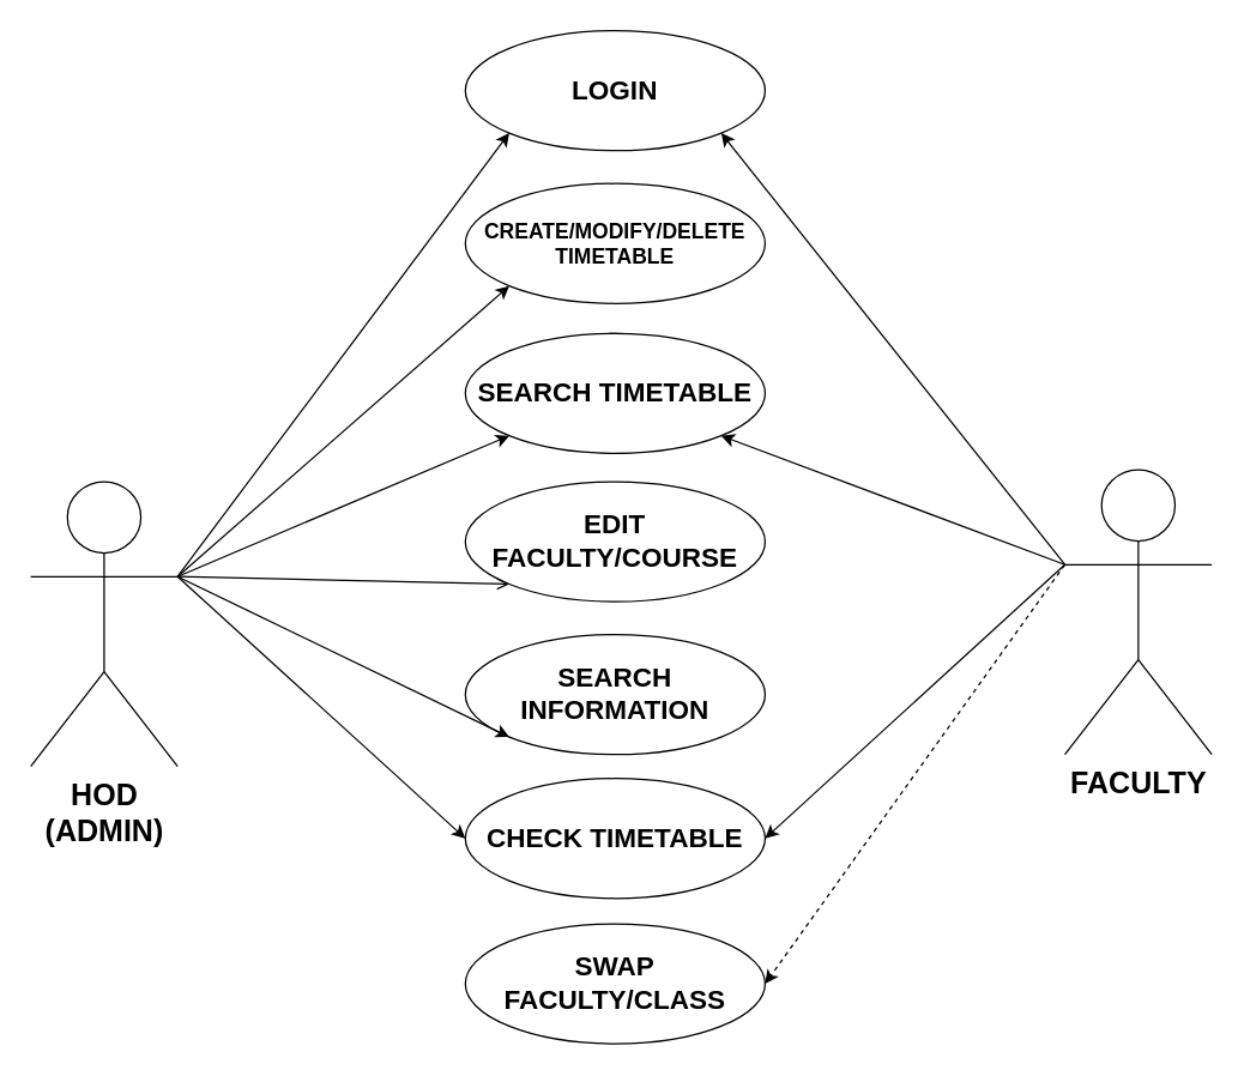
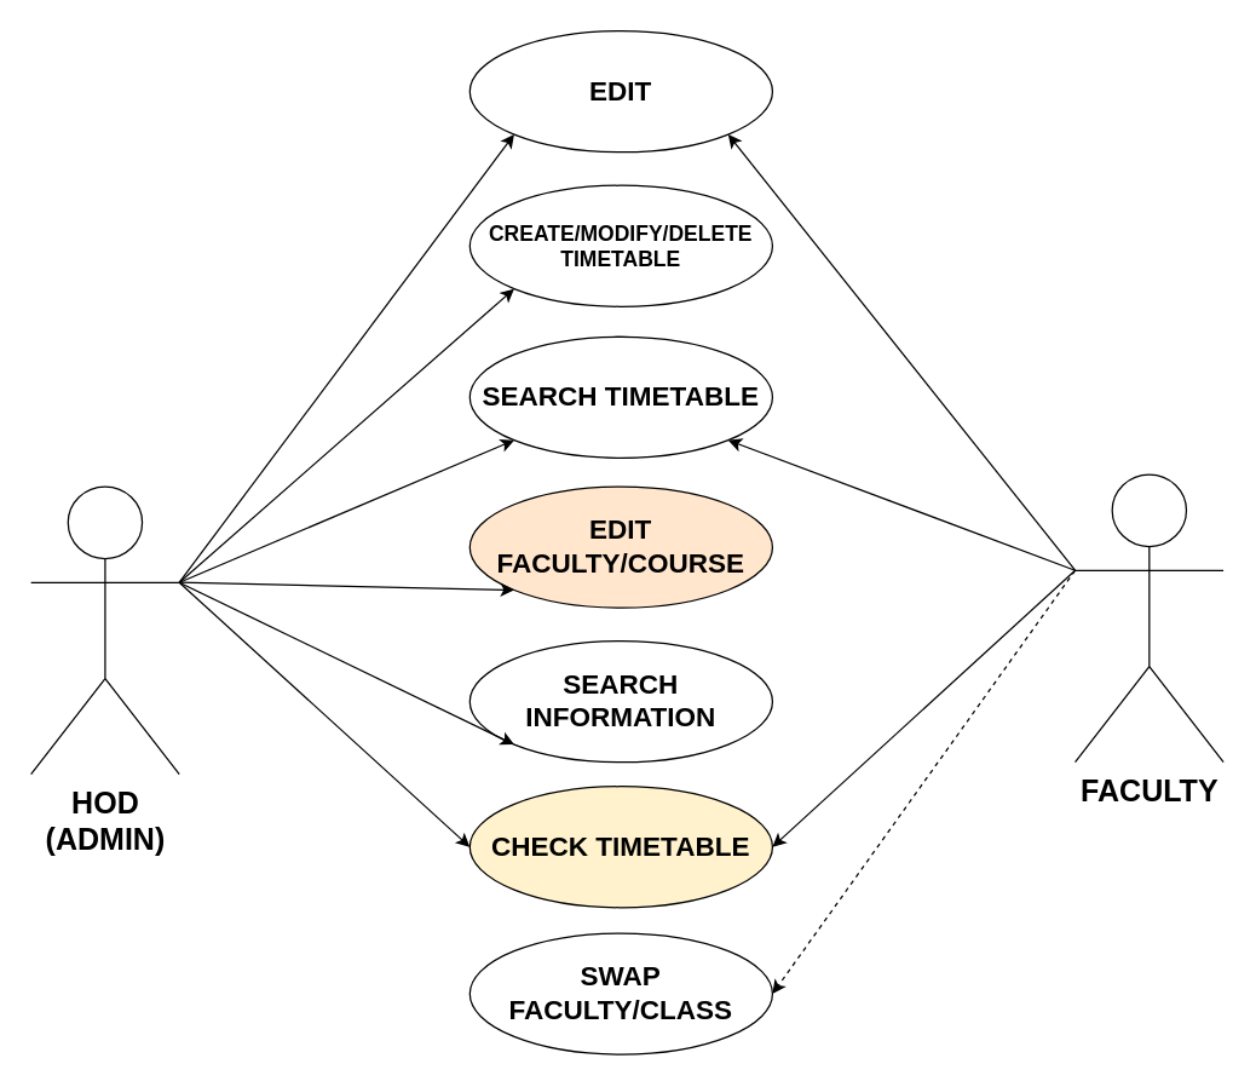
- <mxCell id="9" value="&lt;font style=&quot;font-size: 18px;&quot;&gt;&lt;b&gt;LOGIN&lt;/b&gt;&lt;/font&gt;" style="ellipse;whiteSpace=wrap;html=1;" vertex="1" parent="1"><mxGeometry x="310" y="20" width="200" height="80" as="geometry" /></mxCell>
+ <mxCell id="9" value="&lt;font style=&quot;font-size: 18px;&quot;&gt;&lt;b&gt;EDIT&lt;/b&gt;&lt;/font&gt;" style="ellipse;whiteSpace=wrap;html=1;" vertex="1" parent="1"><mxGeometry x="310" y="20" width="200" height="80" as="geometry" /></mxCell>
- <mxCell id="7" value="&lt;font style=&quot;font-size: 18px;&quot;&gt;&lt;b style=&quot;&quot;&gt;EDIT FACULTY/COURSE&lt;/b&gt;&lt;/font&gt;" style="ellipse;whiteSpace=wrap;html=1;" vertex="1" parent="1"><mxGeometry x="310" y="321" width="200" height="80" as="geometry" /></mxCell>
+ <mxCell id="7" value="&lt;font style=&quot;font-size: 18px;&quot;&gt;&lt;b style=&quot;&quot;&gt;EDIT FACULTY/COURSE&lt;/b&gt;&lt;/font&gt;" style="ellipse;whiteSpace=wrap;html=1;fillColor=#ffe6cc;" vertex="1" parent="1"><mxGeometry x="310" y="321" width="200" height="80" as="geometry" /></mxCell>
- <mxCell id="15" value="" style="endArrow=open;html=1;rounded=0;exitX=1;exitY=0.333;exitDx=0;exitDy=0;exitPerimeter=0;entryX=0;entryY=1;entryDx=0;entryDy=0;" edge="1" parent="1" source="10" target="7"><mxGeometry width="50" height="50" relative="1" as="geometry"><mxPoint x="310" y="342" as="sourcePoint" /><mxPoint x="360" y="292" as="targetPoint" /></mxGeometry></mxCell>
+ <mxCell id="15" value="" style="endArrow=classic;html=1;rounded=0;exitX=1;exitY=0.333;exitDx=0;exitDy=0;exitPerimeter=0;entryX=0;entryY=1;entryDx=0;entryDy=0;" edge="1" parent="1" source="10" target="7"><mxGeometry width="50" height="50" relative="1" as="geometry"><mxPoint x="310" y="342" as="sourcePoint" /><mxPoint x="360" y="292" as="targetPoint" /></mxGeometry></mxCell>
- <mxCell id="5" value="&lt;font style=&quot;font-size: 18px;&quot;&gt;&lt;b&gt;CHECK TIMETABLE&lt;/b&gt;&lt;/font&gt;" style="ellipse;whiteSpace=wrap;html=1;" vertex="1" parent="1"><mxGeometry x="310" y="519" width="200" height="80" as="geometry" /></mxCell>
+ <mxCell id="5" value="&lt;font style=&quot;font-size: 18px;&quot;&gt;&lt;b&gt;CHECK TIMETABLE&lt;/b&gt;&lt;/font&gt;" style="ellipse;whiteSpace=wrap;html=1;fillColor=#fff2cc;" vertex="1" parent="1"><mxGeometry x="310" y="519" width="200" height="80" as="geometry" /></mxCell>
